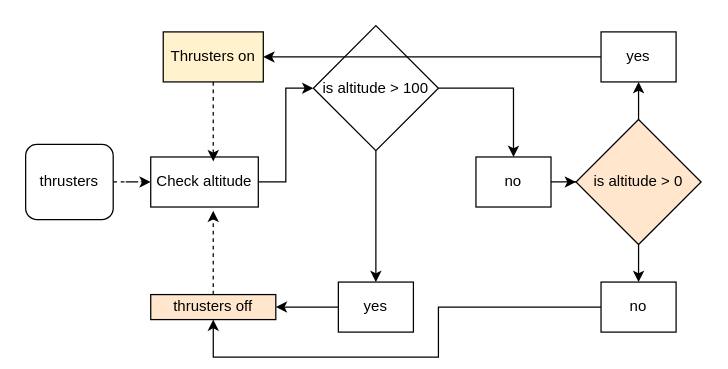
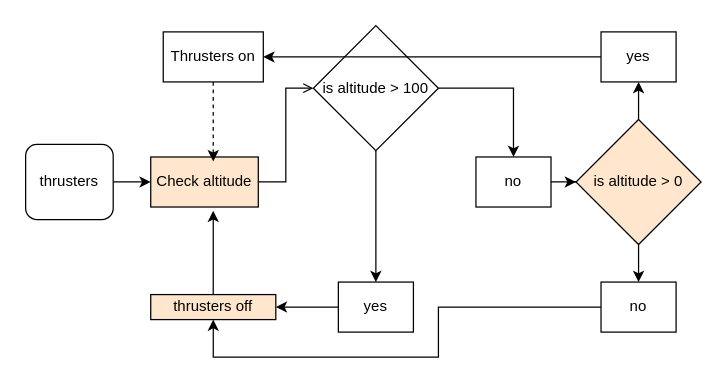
- <mxCell id="20" value="Thrusters on" style="rounded=0;whiteSpace=wrap;html=1;fillColor=#fff2cc;" parent="1" vertex="1"><mxGeometry x="130" y="25" width="80" height="40" as="geometry" /></mxCell>
+ <mxCell id="20" value="Thrusters on" style="rounded=0;whiteSpace=wrap;html=1;" parent="1" vertex="1"><mxGeometry x="130" y="25" width="80" height="40" as="geometry" /></mxCell>
- <mxCell id="4" style="edgeStyle=orthogonalEdgeStyle;rounded=0;orthogonalLoop=1;jettySize=auto;html=1;entryX=0;entryY=0.5;entryDx=0;entryDy=0;" parent="1" source="5" target="8" edge="1"><mxGeometry relative="1" as="geometry" /></mxCell>
+ <mxCell id="4" style="edgeStyle=orthogonalEdgeStyle;rounded=0;orthogonalLoop=1;jettySize=auto;html=1;entryX=0;entryY=0.5;entryDx=0;entryDy=0;endArrow=open;" parent="1" source="5" target="8" edge="1"><mxGeometry relative="1" as="geometry" /></mxCell>
- <mxCell id="2" style="edgeStyle=orthogonalEdgeStyle;rounded=0;orthogonalLoop=1;jettySize=auto;html=1;entryX=0;entryY=0.5;entryDx=0;entryDy=0;dashed=1;" parent="1" source="3" target="5" edge="1"><mxGeometry relative="1" as="geometry" /></mxCell>
+ <mxCell id="2" style="edgeStyle=orthogonalEdgeStyle;rounded=0;orthogonalLoop=1;jettySize=auto;html=1;entryX=0;entryY=0.5;entryDx=0;entryDy=0;" parent="1" source="3" target="5" edge="1"><mxGeometry relative="1" as="geometry" /></mxCell>
- <mxCell id="5" value="Check altitude" style="rounded=0;whiteSpace=wrap;html=1;" parent="1" vertex="1"><mxGeometry x="120" y="125" width="86" height="40" as="geometry" /></mxCell>
+ <mxCell id="5" value="Check altitude" style="rounded=0;whiteSpace=wrap;html=1;fillColor=#ffe6cc;" parent="1" vertex="1"><mxGeometry x="120" y="125" width="86" height="40" as="geometry" /></mxCell>
- <mxCell id="17" style="edgeStyle=orthogonalEdgeStyle;rounded=0;orthogonalLoop=1;jettySize=auto;html=1;entryX=0.581;entryY=1.075;entryDx=0;entryDy=0;entryPerimeter=0;dashed=1;" parent="1" source="16" target="5" edge="1"><mxGeometry relative="1" as="geometry" /></mxCell>
+ <mxCell id="17" style="edgeStyle=orthogonalEdgeStyle;rounded=0;orthogonalLoop=1;jettySize=auto;html=1;entryX=0.581;entryY=1.075;entryDx=0;entryDy=0;entryPerimeter=0;" parent="1" source="16" target="5" edge="1"><mxGeometry relative="1" as="geometry" /></mxCell>
